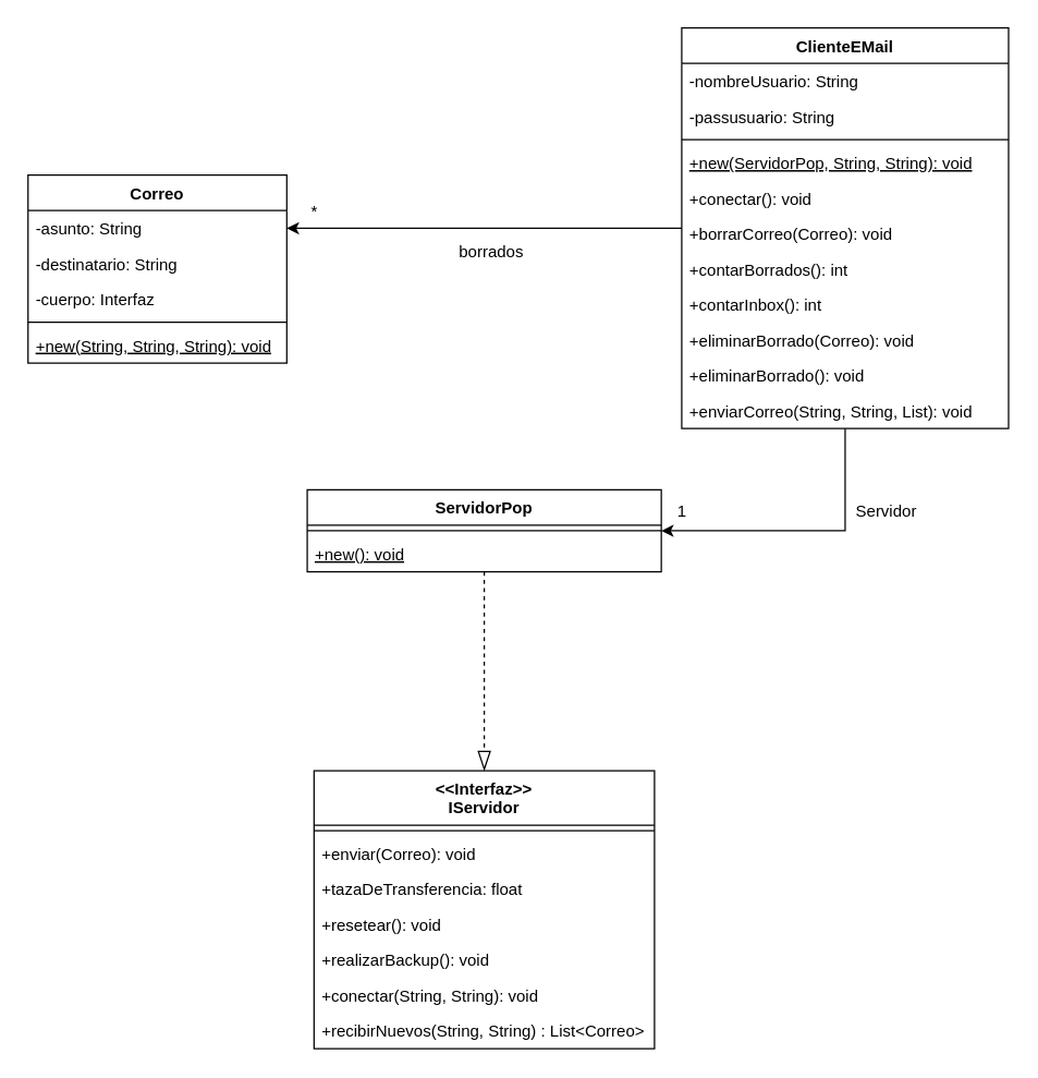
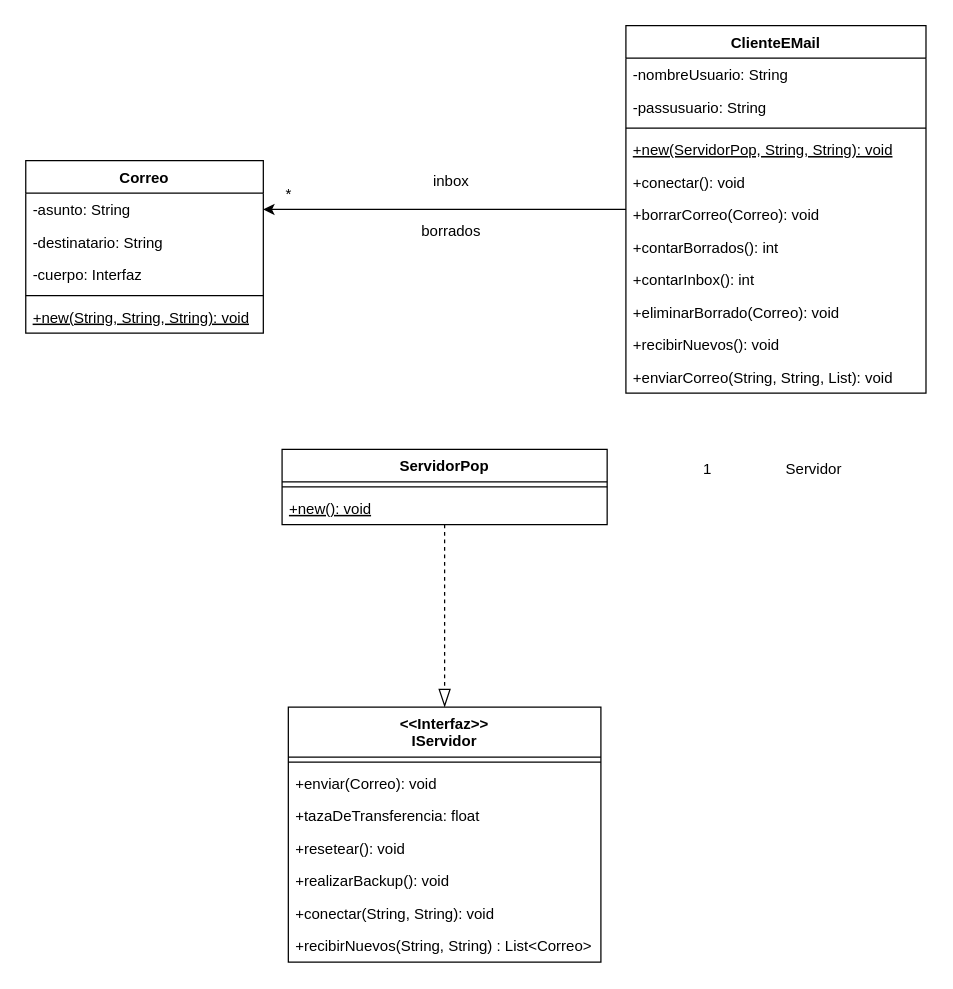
+ <mxCell id="36" value="inbox" style="text;html=1;align=center;verticalAlign=middle;resizable=0;points=[];autosize=1;strokeColor=none;" parent="1" vertex="1"><mxGeometry x="340" y="135" width="40" height="20" as="geometry" /></mxCell>
- <mxCell id="24" value="+eliminarBorrado(): void" style="text;strokeColor=none;fillColor=none;align=left;verticalAlign=top;spacingLeft=4;spacingRight=4;overflow=hidden;rotatable=0;points=[[0,0.5],[1,0.5]];portConstraint=eastwest;" parent="14" vertex="1"><mxGeometry y="242" width="240" height="26" as="geometry" /></mxCell>
+ <mxCell id="24" value="+recibirNuevos(): void" style="text;strokeColor=none;fillColor=none;align=left;verticalAlign=top;spacingLeft=4;spacingRight=4;overflow=hidden;rotatable=0;points=[[0,0.5],[1,0.5]];portConstraint=eastwest;" parent="14" vertex="1"><mxGeometry y="242" width="240" height="26" as="geometry" /></mxCell>
- <mxCell id="34" value="1" style="text;html=1;align=center;verticalAlign=middle;resizable=0;points=[];autosize=1;strokeColor=none;" parent="1" vertex="1"><mxGeometry x="490" y="365" width="20" height="20" as="geometry" /></mxCell>
+ <mxCell id="34" value="1" style="text;html=1;align=center;verticalAlign=middle;resizable=0;points=[];autosize=1;strokeColor=none;" parent="1" vertex="1"><mxGeometry x="555" y="365" width="20" height="20" as="geometry" /></mxCell>
- <mxCell id="13" style="edgeStyle=orthogonalEdgeStyle;rounded=0;orthogonalLoop=1;jettySize=auto;html=1;exitX=0.5;exitY=1;exitDx=0;exitDy=0;entryX=1;entryY=0.5;entryDx=0;entryDy=0;" parent="1" source="14" target="9" edge="1"><mxGeometry relative="1" as="geometry"><mxPoint x="600" y="335" as="sourcePoint" /><mxPoint x="510" y="425" as="targetPoint" /></mxGeometry></mxCell>
